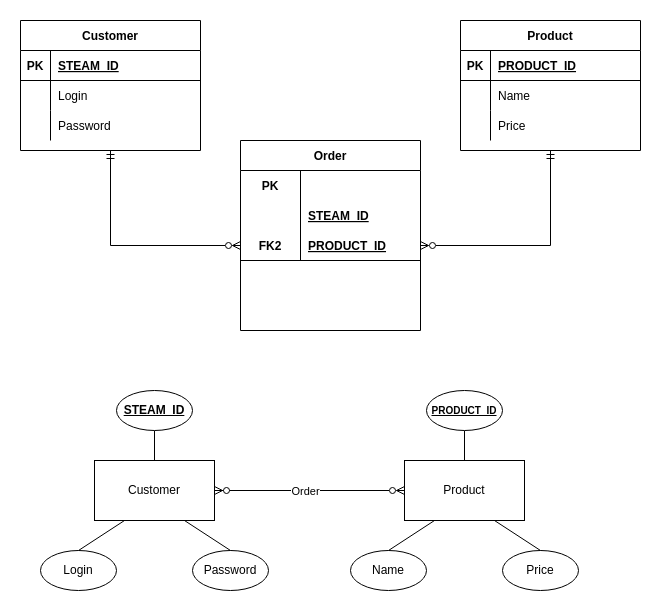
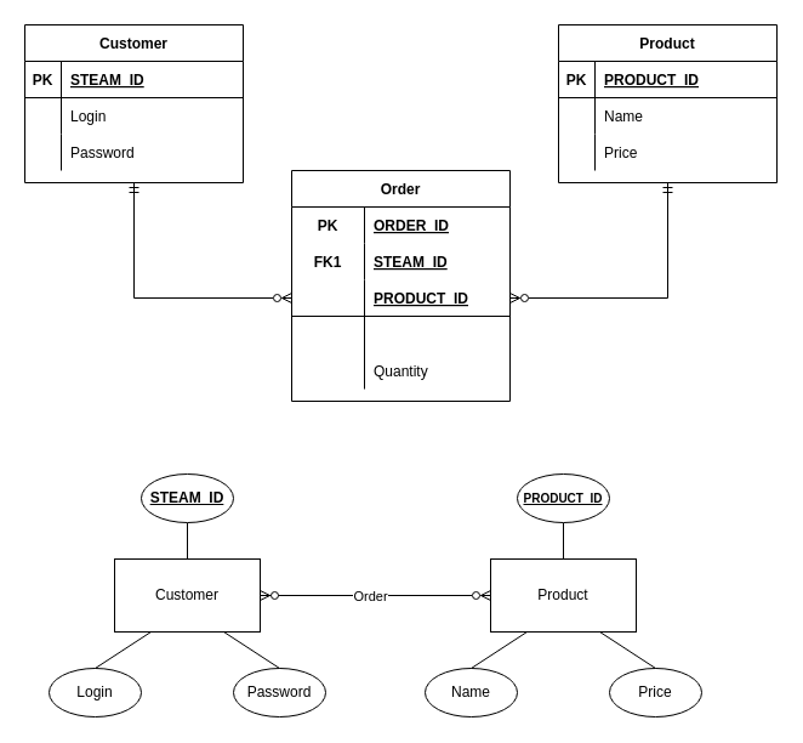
+ <mxCell id="27" value="ORDER_ID" style="shape=partialRectangle;connectable=0;fillColor=none;top=0;left=0;bottom=0;right=0;align=left;spacingLeft=6;fontStyle=5;overflow=hidden;comic=0;" parent="25" vertex="1"><mxGeometry x="60" width="120" height="30" as="geometry"><mxRectangle width="120" height="30" as="alternateBounds" /></mxGeometry></mxCell>
+ <mxCell id="29" value="FK1" style="shape=partialRectangle;connectable=0;fillColor=none;top=0;left=0;bottom=0;right=0;fontStyle=1;overflow=hidden;comic=0;" parent="28" vertex="1"><mxGeometry width="60" height="30" as="geometry"><mxRectangle width="60" height="30" as="alternateBounds" /></mxGeometry></mxCell>
- <mxCell id="32" value="FK2" style="shape=partialRectangle;connectable=0;fillColor=none;top=0;left=0;bottom=0;right=0;fontStyle=1;overflow=hidden;comic=0;" parent="31" vertex="1"><mxGeometry width="60" height="30" as="geometry"><mxRectangle width="60" height="30" as="alternateBounds" /></mxGeometry></mxCell>
+ <mxCell id="38" value="Quantity" style="shape=partialRectangle;connectable=0;fillColor=none;top=0;left=0;bottom=0;right=0;align=left;spacingLeft=6;overflow=hidden;comic=0;" parent="36" vertex="1"><mxGeometry x="60" width="120" height="30" as="geometry"><mxRectangle width="120" height="30" as="alternateBounds" /></mxGeometry></mxCell>
